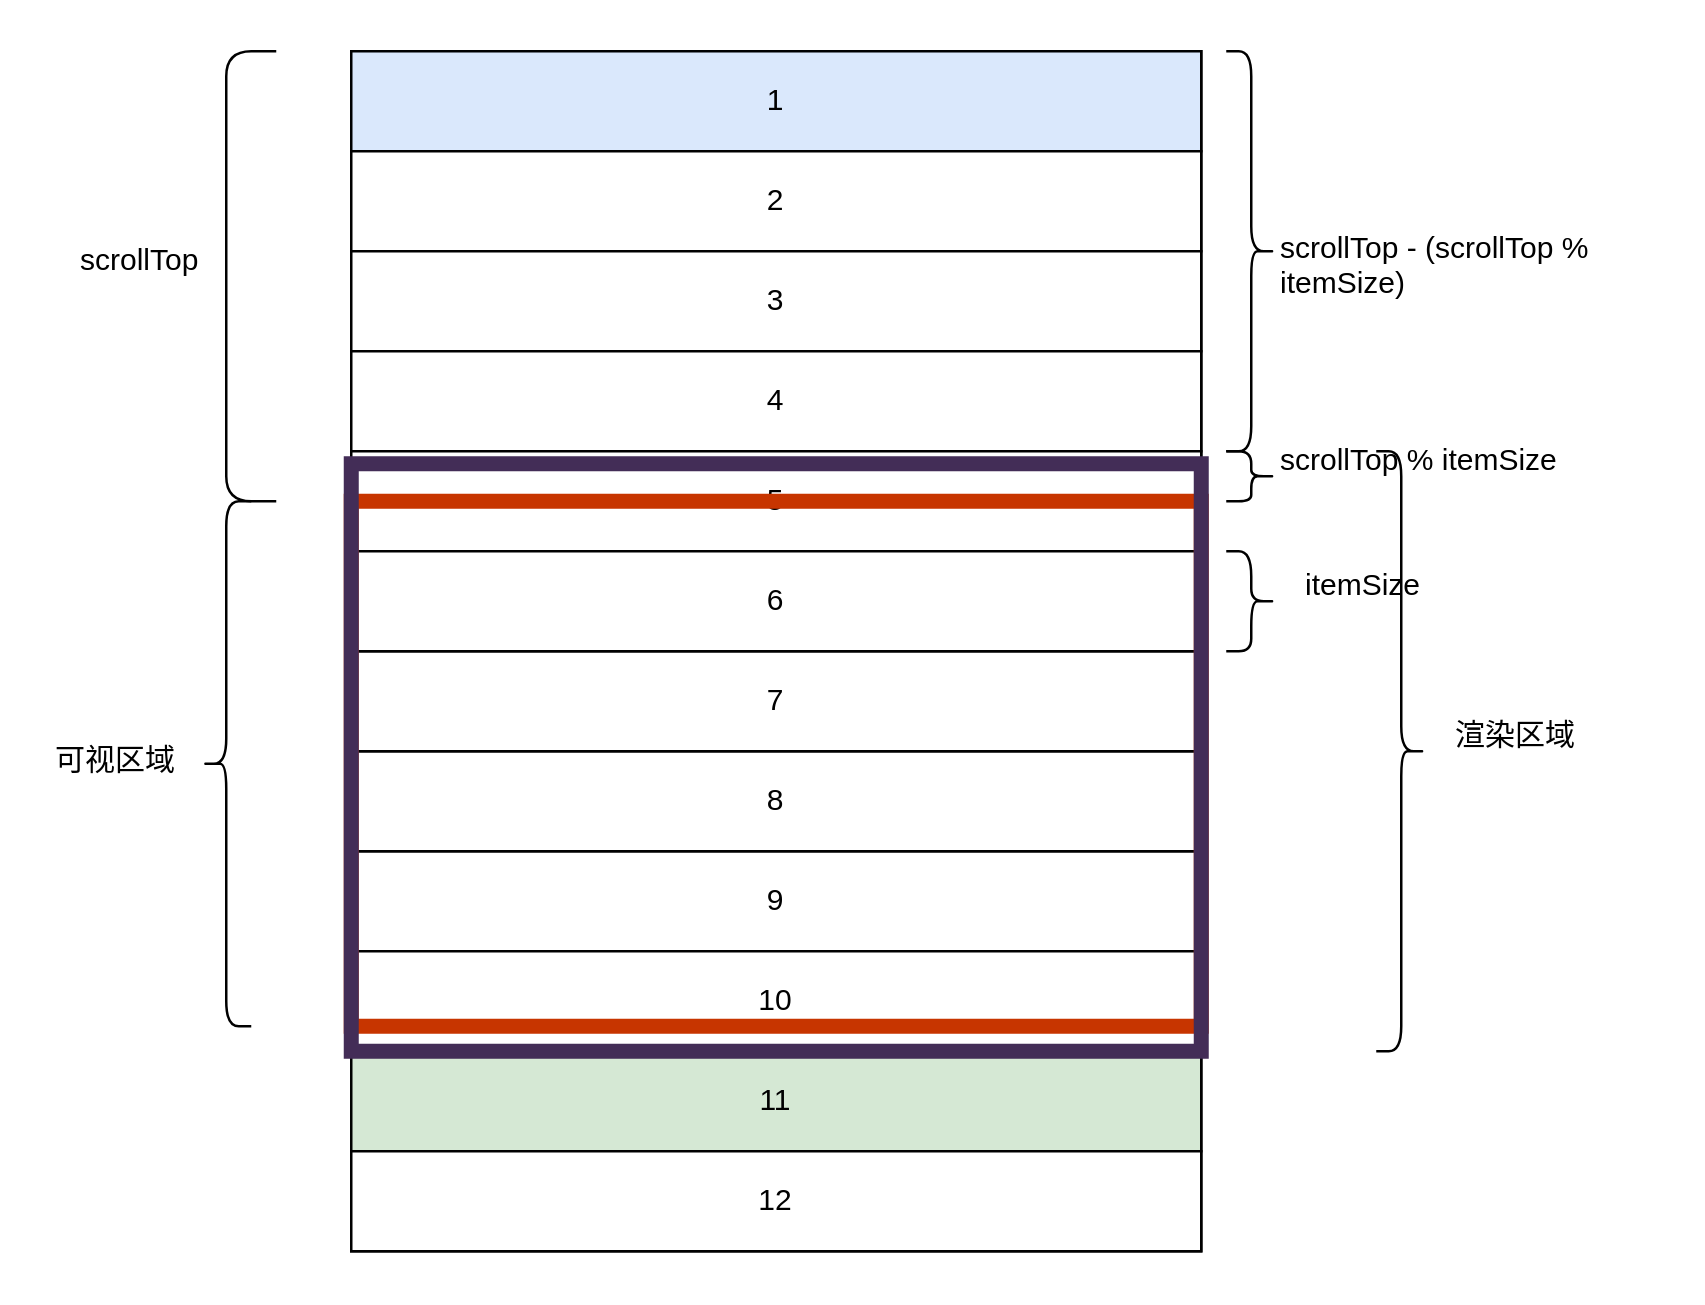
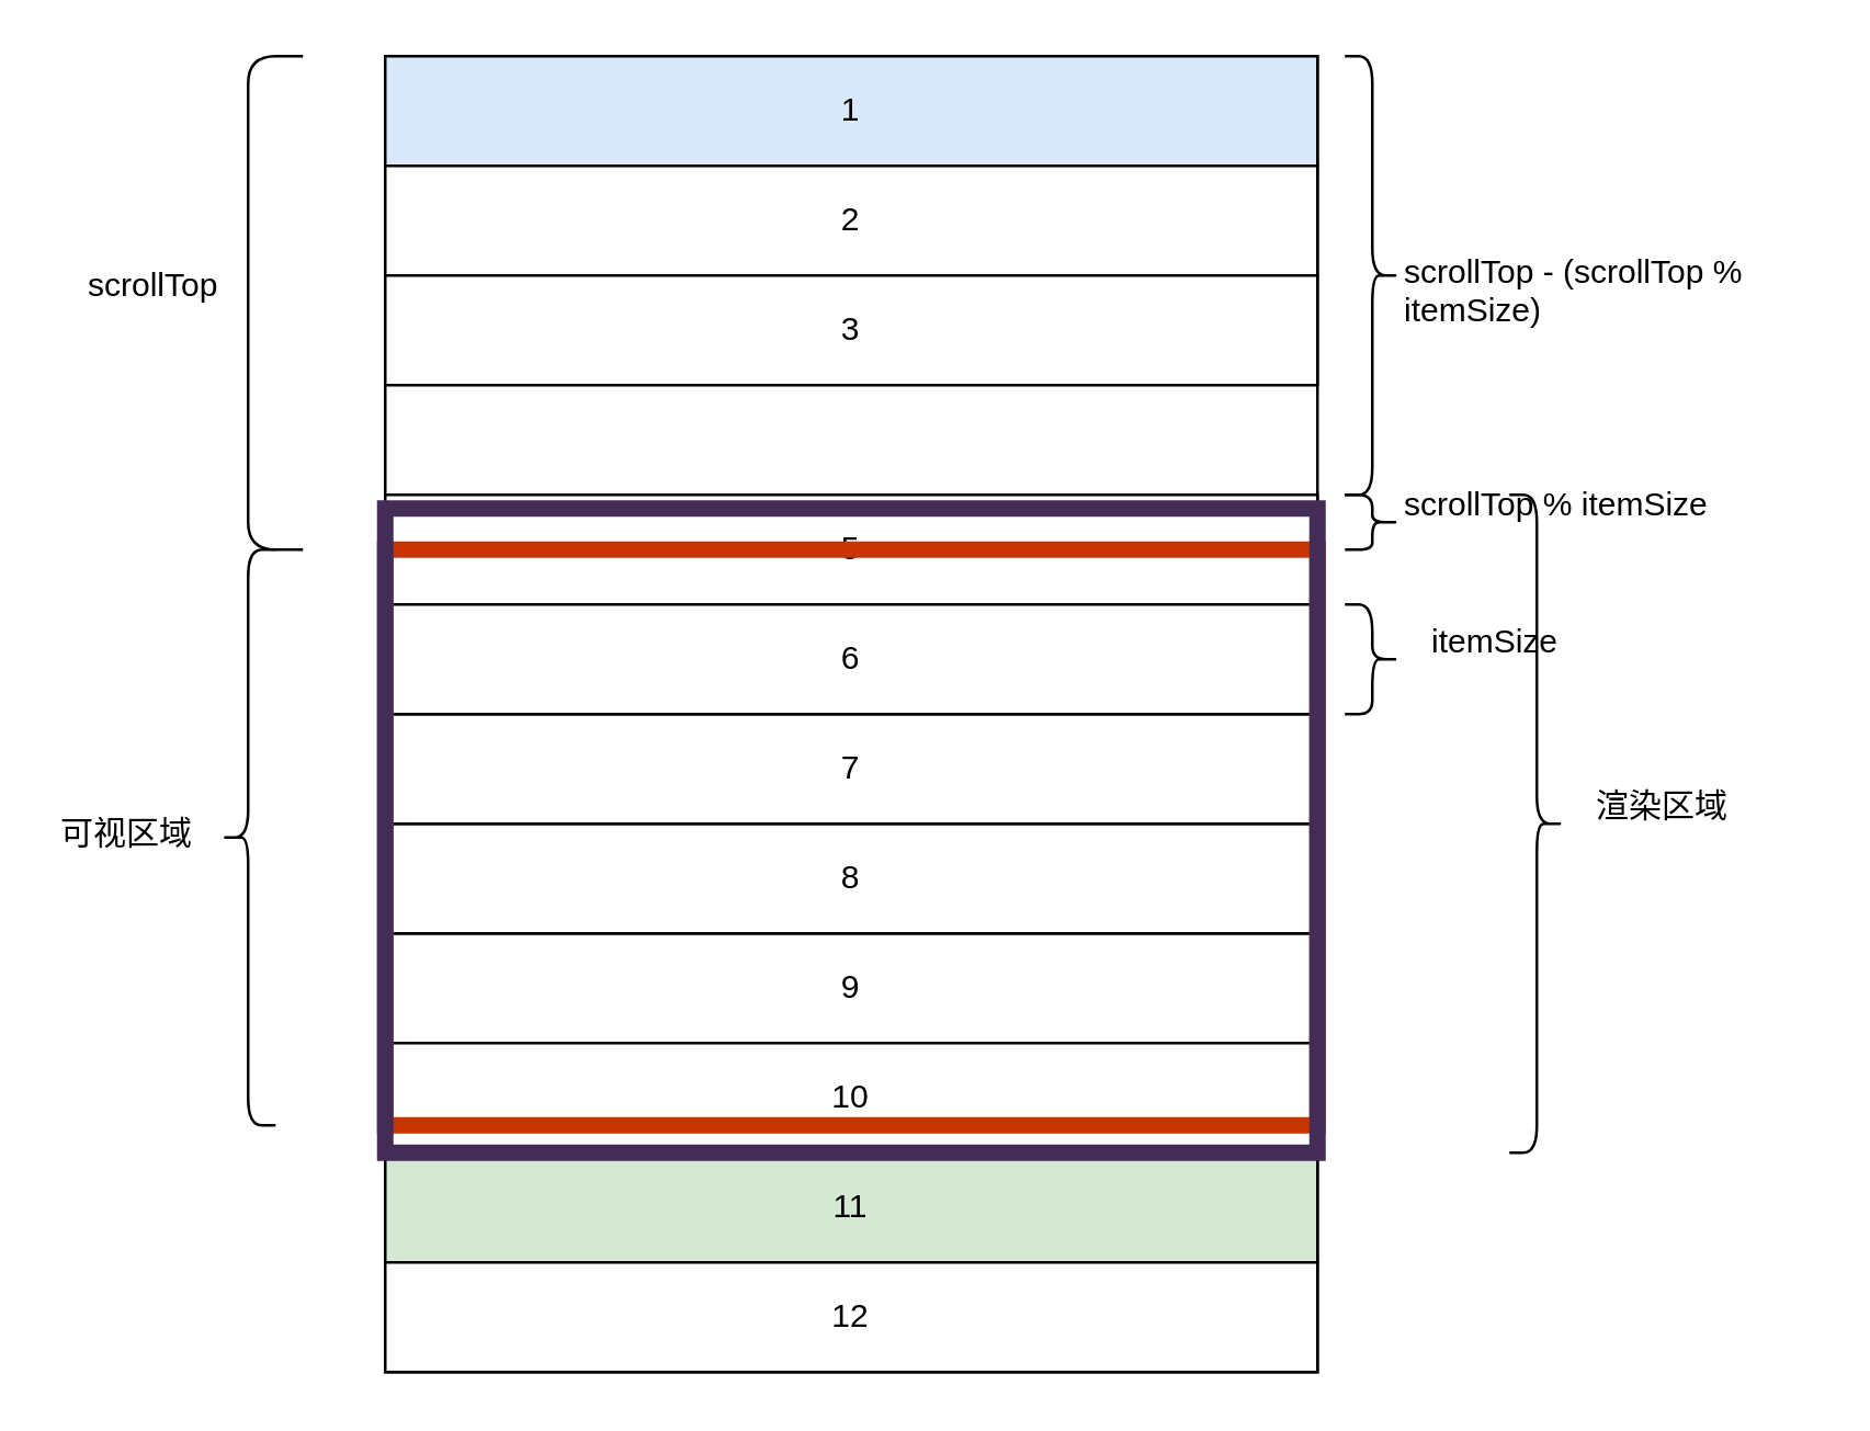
- <mxCell id="6" value="4" style="rounded=0;whiteSpace=wrap;html=1;" vertex="1" parent="1"><mxGeometry x="140" y="140" width="340" height="40" as="geometry" /></mxCell>
